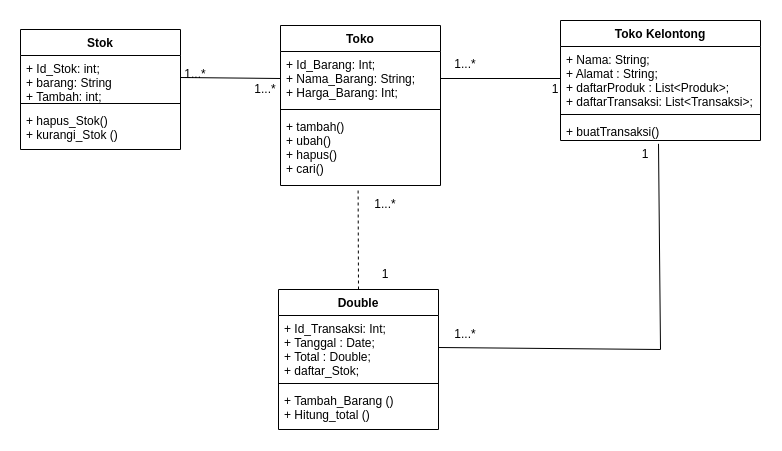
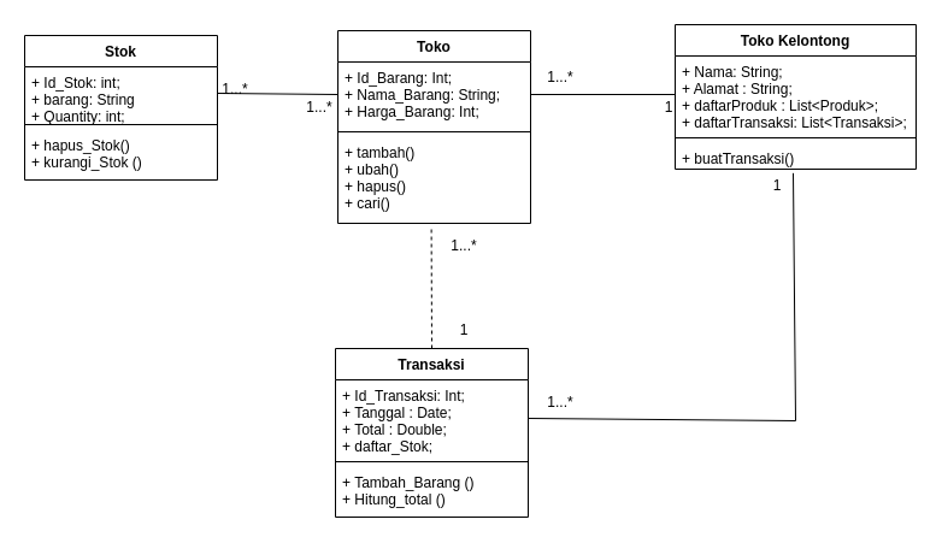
- <mxCell id="15" value="+ Id_Stok: int;&#10;+ barang: String&#10;+ Tambah: int;" style="text;strokeColor=none;fillColor=none;align=left;verticalAlign=top;spacingLeft=4;spacingRight=4;overflow=hidden;rotatable=0;points=[[0,0.5],[1,0.5]];portConstraint=eastwest;" parent="14" vertex="1"><mxGeometry y="26" width="160" height="44" as="geometry" /></mxCell>
+ <mxCell id="15" value="+ Id_Stok: int;&#10;+ barang: String&#10;+ Quantity: int;" style="text;strokeColor=none;fillColor=none;align=left;verticalAlign=top;spacingLeft=4;spacingRight=4;overflow=hidden;rotatable=0;points=[[0,0.5],[1,0.5]];portConstraint=eastwest;" parent="14" vertex="1"><mxGeometry y="26" width="160" height="44" as="geometry" /></mxCell>
- <mxCell id="6" value="Double" style="swimlane;fontStyle=1;align=center;verticalAlign=top;childLayout=stackLayout;horizontal=1;startSize=26;horizontalStack=0;resizeParent=1;resizeParentMax=0;resizeLast=0;collapsible=1;marginBottom=0;" parent="1" vertex="1"><mxGeometry x="278" y="289" width="160" height="140" as="geometry" /></mxCell>
+ <mxCell id="6" value="Transaksi" style="swimlane;fontStyle=1;align=center;verticalAlign=top;childLayout=stackLayout;horizontal=1;startSize=26;horizontalStack=0;resizeParent=1;resizeParentMax=0;resizeLast=0;collapsible=1;marginBottom=0;" parent="1" vertex="1"><mxGeometry x="278" y="289" width="160" height="140" as="geometry" /></mxCell>
